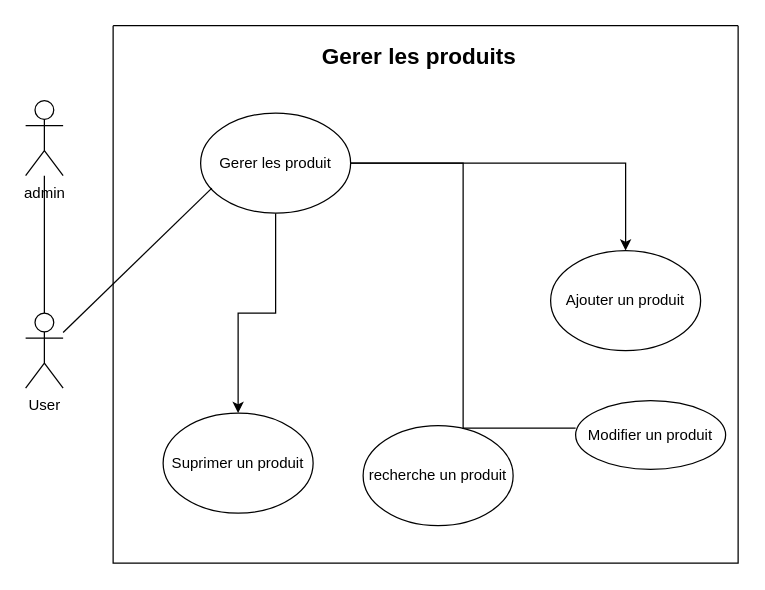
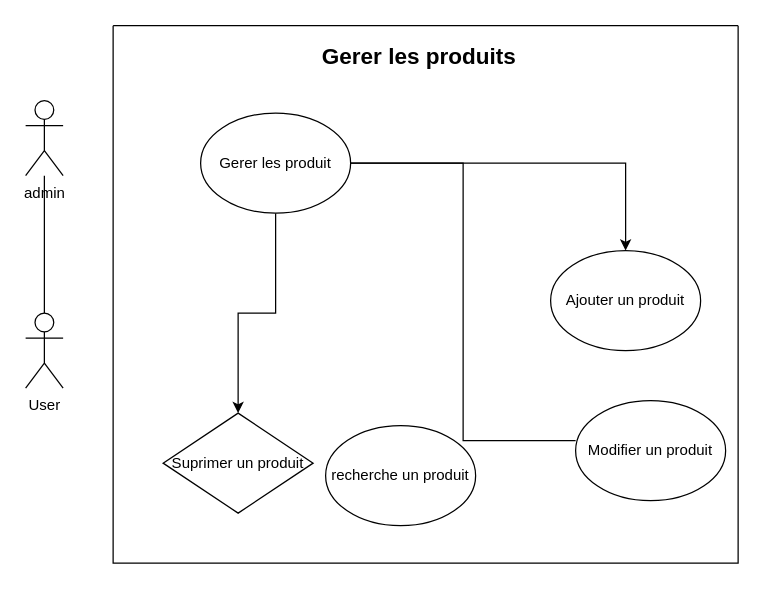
- <mxCell id="15" value="" style="endArrow=none;html=1;rounded=0;entryX=0.075;entryY=0.75;entryDx=0;entryDy=0;entryPerimeter=0;" edge="1" parent="1" source="13" target="10"><mxGeometry width="50" height="50" relative="1" as="geometry"><mxPoint x="60" y="122" as="sourcePoint" /><mxPoint x="160" y="150" as="targetPoint" /></mxGeometry></mxCell>
- <mxCell id="6" value="Modifier un produit" style="ellipse;whiteSpace=wrap;html=1;" vertex="1" parent="2"><mxGeometry x="370" y="300" width="120" height="55" as="geometry" /></mxCell>
+ <mxCell id="6" value="Modifier un produit" style="ellipse;whiteSpace=wrap;html=1;" vertex="1" parent="2"><mxGeometry x="370" y="300" width="120" height="80" as="geometry" /></mxCell>
- <mxCell id="4" value="Suprimer un produit" style="ellipse;whiteSpace=wrap;html=1;" vertex="1" parent="2"><mxGeometry x="40" y="310" width="120" height="80" as="geometry" /></mxCell>
+ <mxCell id="4" value="Suprimer un produit" style="rhombus;whiteSpace=wrap;html=1;" vertex="1" parent="2"><mxGeometry x="40" y="310" width="120" height="80" as="geometry" /></mxCell>
- <mxCell id="5" value="recherche un produit" style="ellipse;whiteSpace=wrap;html=1;" vertex="1" parent="2"><mxGeometry x="200" y="320" width="120" height="80" as="geometry" /></mxCell>
+ <mxCell id="5" value="recherche un produit" style="ellipse;whiteSpace=wrap;html=1;" vertex="1" parent="2"><mxGeometry x="170" y="320" width="120" height="80" as="geometry" /></mxCell>
